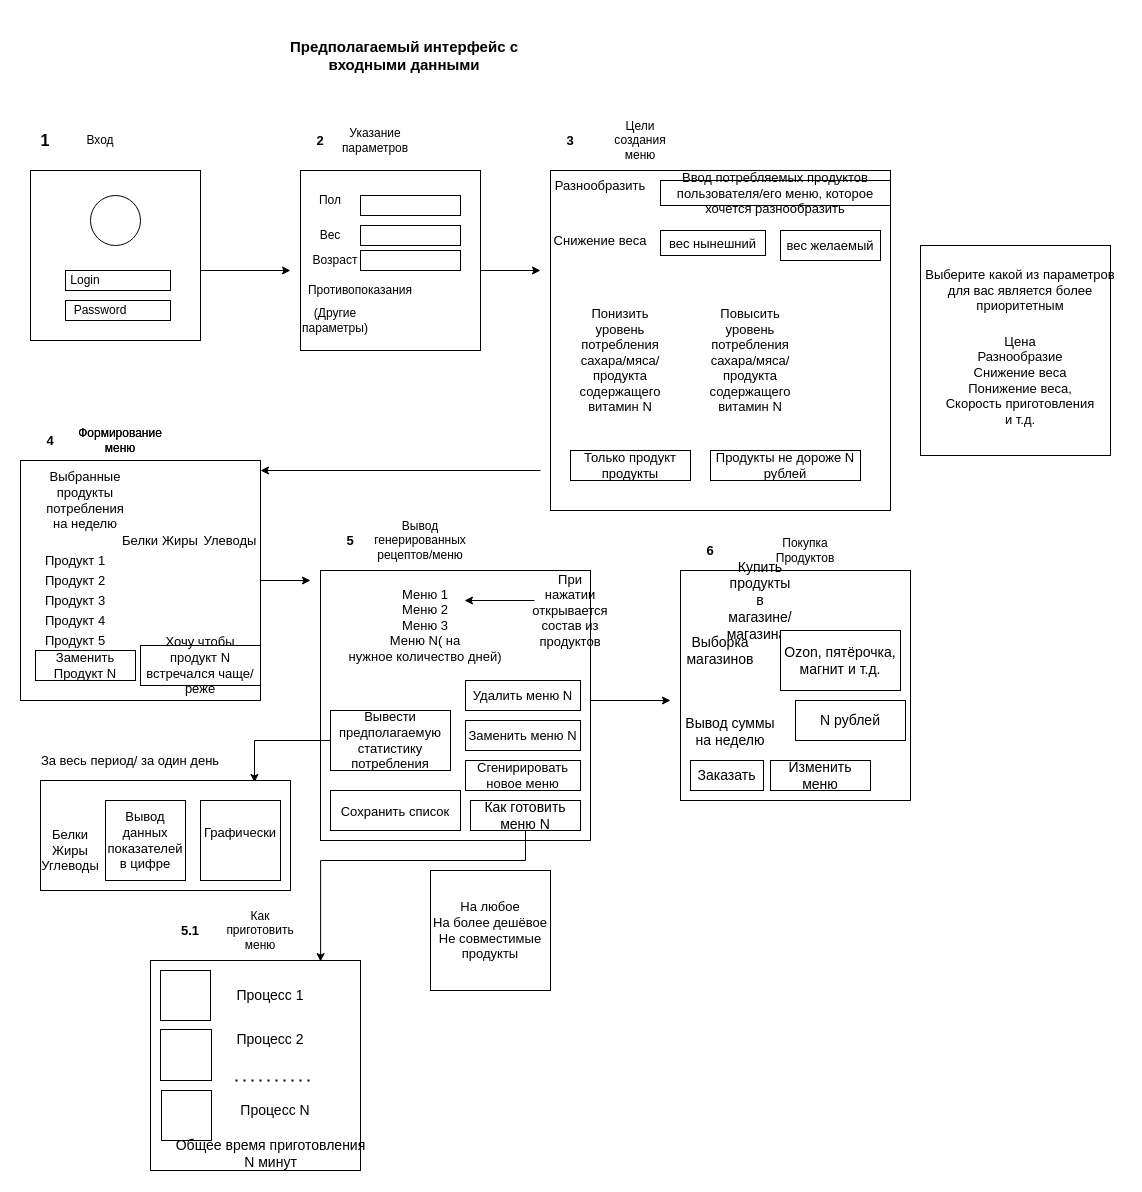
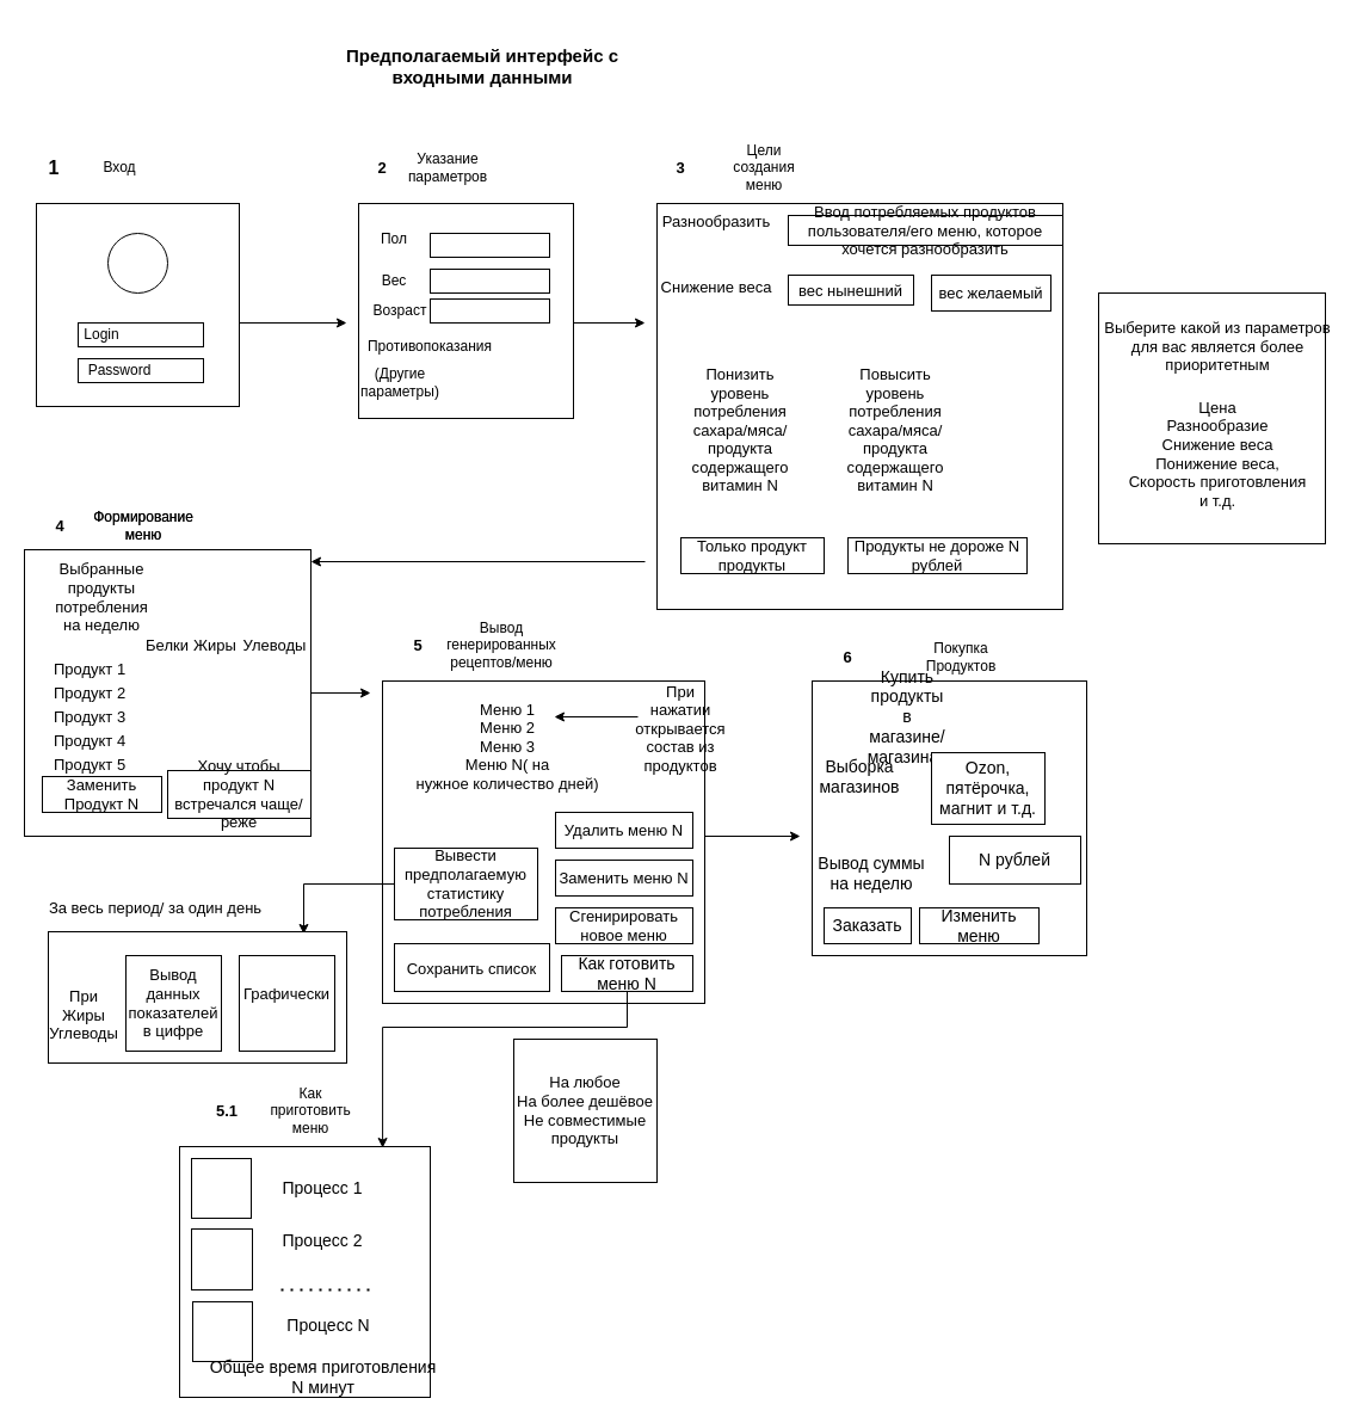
- <mxCell id="81" value="Оzon, пятёрочка, магнит и т.д." style="rounded=0;whiteSpace=wrap;html=1;fontSize=14;" parent="1" vertex="1"><mxGeometry x="780" y="630" width="120" height="60" as="geometry" /></mxCell>
+ <mxCell id="81" value="Оzon, пятёрочка, магнит и т.д." style="rounded=0;whiteSpace=wrap;html=1;fontSize=14;" parent="1" vertex="1"><mxGeometry x="780" y="630" width="95" height="60" as="geometry" /></mxCell>
- <mxCell id="64" value="&lt;div&gt;Белки Жиры&lt;/div&gt;&lt;div&gt;Углеводы&lt;br&gt;&lt;/div&gt;" style="text;html=1;strokeColor=none;fillColor=none;align=center;verticalAlign=middle;whiteSpace=wrap;rounded=0;fontSize=13;" parent="1" vertex="1"><mxGeometry x="50" y="840" width="40" height="20" as="geometry" /></mxCell>
+ <mxCell id="64" value="&lt;div&gt;При Жиры&lt;/div&gt;&lt;div&gt;Углеводы&lt;br&gt;&lt;/div&gt;" style="text;html=1;strokeColor=none;fillColor=none;align=center;verticalAlign=middle;whiteSpace=wrap;rounded=0;fontSize=13;" parent="1" vertex="1"><mxGeometry x="50" y="840" width="40" height="20" as="geometry" /></mxCell>
